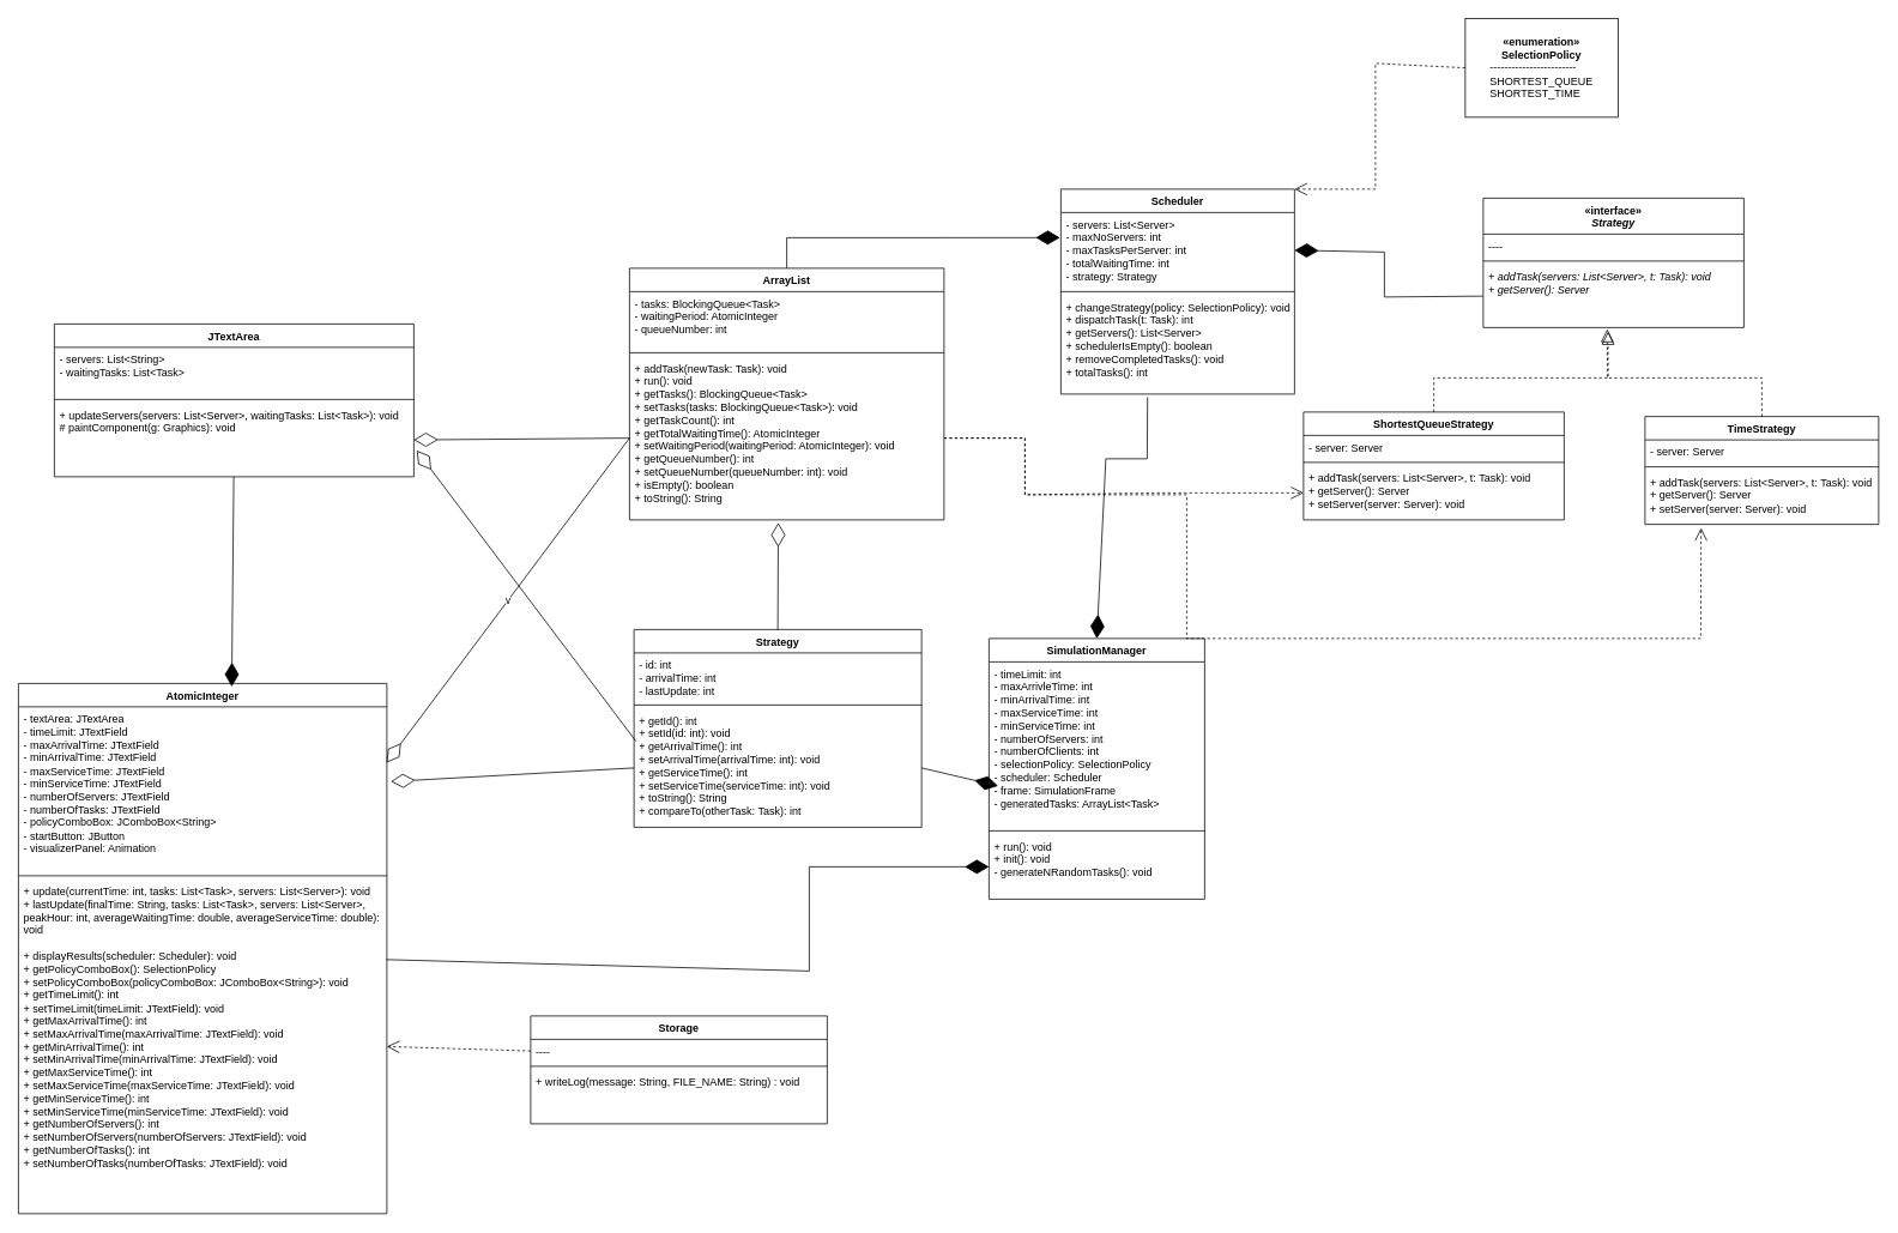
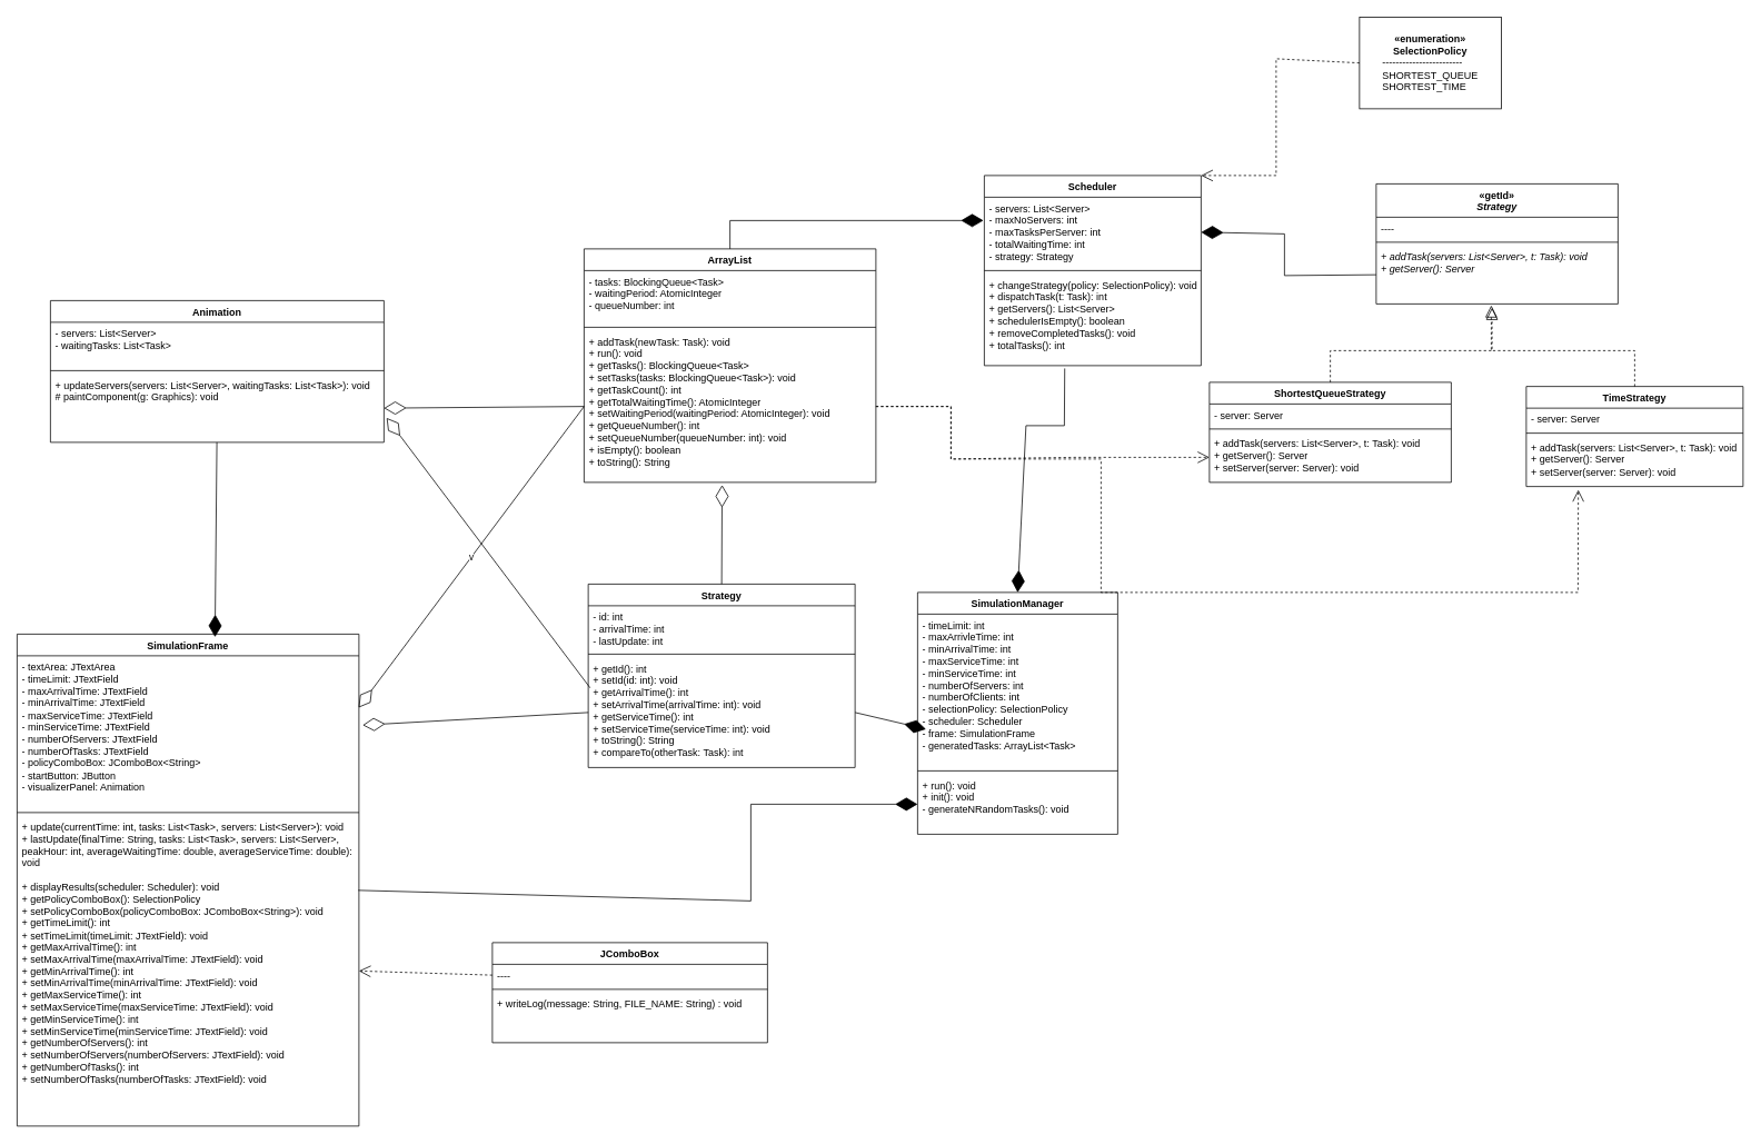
- <mxCell id="6" value="&lt;div&gt;«interface»&lt;i&gt;&lt;/i&gt;&lt;/div&gt;&lt;i&gt;Strategy&lt;/i&gt;" style="swimlane;fontStyle=1;align=center;verticalAlign=top;childLayout=stackLayout;horizontal=1;startSize=40;horizontalStack=0;resizeParent=1;resizeParentMax=0;resizeLast=0;collapsible=1;marginBottom=0;whiteSpace=wrap;html=1;" vertex="1" parent="1"><mxGeometry x="1650" y="220" width="290" height="144" as="geometry" /></mxCell>
+ <mxCell id="6" value="&lt;div&gt;«getId»&lt;i&gt;&lt;/i&gt;&lt;/div&gt;&lt;i&gt;Strategy&lt;/i&gt;" style="swimlane;fontStyle=1;align=center;verticalAlign=top;childLayout=stackLayout;horizontal=1;startSize=40;horizontalStack=0;resizeParent=1;resizeParentMax=0;resizeLast=0;collapsible=1;marginBottom=0;whiteSpace=wrap;html=1;" vertex="1" parent="1"><mxGeometry x="1650" y="220" width="290" height="144" as="geometry" /></mxCell>
- <mxCell id="35" value="JTextArea" style="swimlane;fontStyle=1;align=center;verticalAlign=top;childLayout=stackLayout;horizontal=1;startSize=26;horizontalStack=0;resizeParent=1;resizeParentMax=0;resizeLast=0;collapsible=1;marginBottom=0;whiteSpace=wrap;html=1;" vertex="1" parent="1"><mxGeometry x="60" y="360" width="400" height="170" as="geometry" /></mxCell>
+ <mxCell id="35" value="Animation" style="swimlane;fontStyle=1;align=center;verticalAlign=top;childLayout=stackLayout;horizontal=1;startSize=26;horizontalStack=0;resizeParent=1;resizeParentMax=0;resizeLast=0;collapsible=1;marginBottom=0;whiteSpace=wrap;html=1;" vertex="1" parent="1"><mxGeometry x="60" y="360" width="400" height="170" as="geometry" /></mxCell>
- <mxCell id="36" value="&lt;div&gt;- servers: List&amp;lt;String&amp;gt;&lt;/div&gt;&lt;div&gt;- waitingTasks: List&amp;lt;Task&amp;gt;&lt;/div&gt;&lt;div&gt;&lt;br&gt;&lt;/div&gt;" style="text;strokeColor=none;fillColor=none;align=left;verticalAlign=top;spacingLeft=4;spacingRight=4;overflow=hidden;rotatable=0;points=[[0,0.5],[1,0.5]];portConstraint=eastwest;whiteSpace=wrap;html=1;" vertex="1" parent="35"><mxGeometry y="26" width="400" height="54" as="geometry" /></mxCell>
+ <mxCell id="36" value="&lt;div&gt;- servers: List&amp;lt;Server&amp;gt;&lt;/div&gt;&lt;div&gt;- waitingTasks: List&amp;lt;Task&amp;gt;&lt;/div&gt;&lt;div&gt;&lt;br&gt;&lt;/div&gt;" style="text;strokeColor=none;fillColor=none;align=left;verticalAlign=top;spacingLeft=4;spacingRight=4;overflow=hidden;rotatable=0;points=[[0,0.5],[1,0.5]];portConstraint=eastwest;whiteSpace=wrap;html=1;" vertex="1" parent="35"><mxGeometry y="26" width="400" height="54" as="geometry" /></mxCell>
- <mxCell id="31" value="AtomicInteger" style="swimlane;fontStyle=1;align=center;verticalAlign=top;childLayout=stackLayout;horizontal=1;startSize=26;horizontalStack=0;resizeParent=1;resizeParentMax=0;resizeLast=0;collapsible=1;marginBottom=0;whiteSpace=wrap;html=1;" vertex="1" parent="1"><mxGeometry x="20" y="760" width="410" height="590" as="geometry" /></mxCell>
+ <mxCell id="31" value="SimulationFrame" style="swimlane;fontStyle=1;align=center;verticalAlign=top;childLayout=stackLayout;horizontal=1;startSize=26;horizontalStack=0;resizeParent=1;resizeParentMax=0;resizeLast=0;collapsible=1;marginBottom=0;whiteSpace=wrap;html=1;" vertex="1" parent="1"><mxGeometry x="20" y="760" width="410" height="590" as="geometry" /></mxCell>
- <mxCell id="39" value="Storage" style="swimlane;fontStyle=1;align=center;verticalAlign=top;childLayout=stackLayout;horizontal=1;startSize=26;horizontalStack=0;resizeParent=1;resizeParentMax=0;resizeLast=0;collapsible=1;marginBottom=0;whiteSpace=wrap;html=1;" vertex="1" parent="1"><mxGeometry x="590" y="1130" width="330" height="120" as="geometry" /></mxCell>
+ <mxCell id="39" value="JComboBox" style="swimlane;fontStyle=1;align=center;verticalAlign=top;childLayout=stackLayout;horizontal=1;startSize=26;horizontalStack=0;resizeParent=1;resizeParentMax=0;resizeLast=0;collapsible=1;marginBottom=0;whiteSpace=wrap;html=1;" vertex="1" parent="1"><mxGeometry x="590" y="1130" width="330" height="120" as="geometry" /></mxCell>
